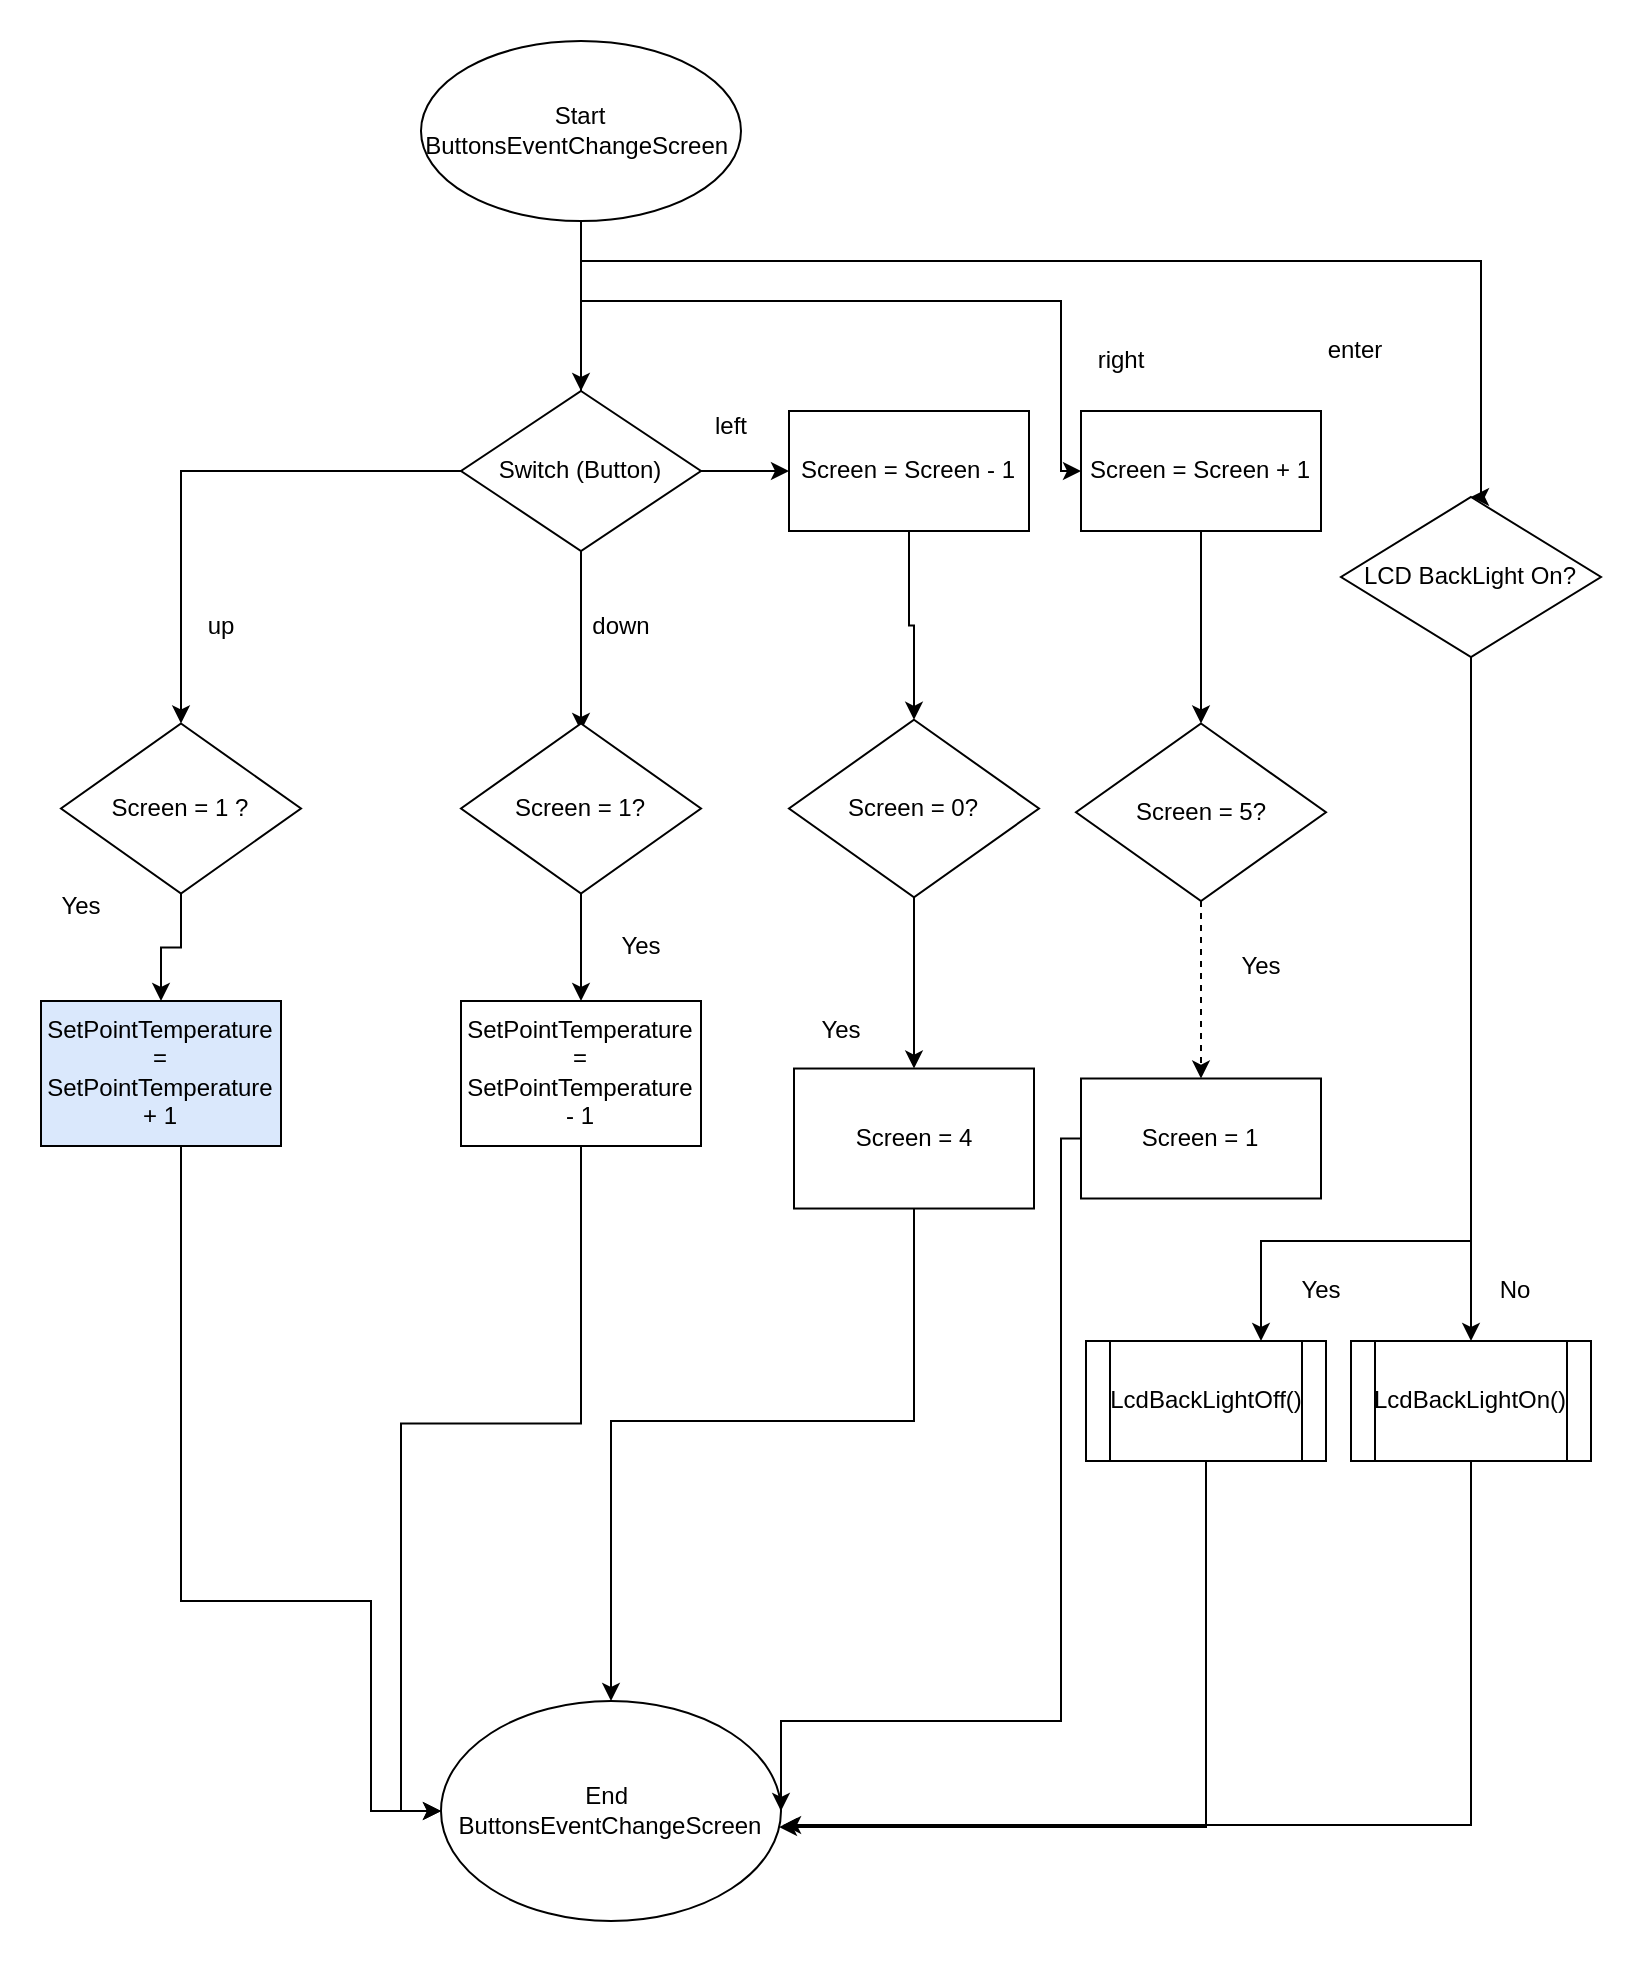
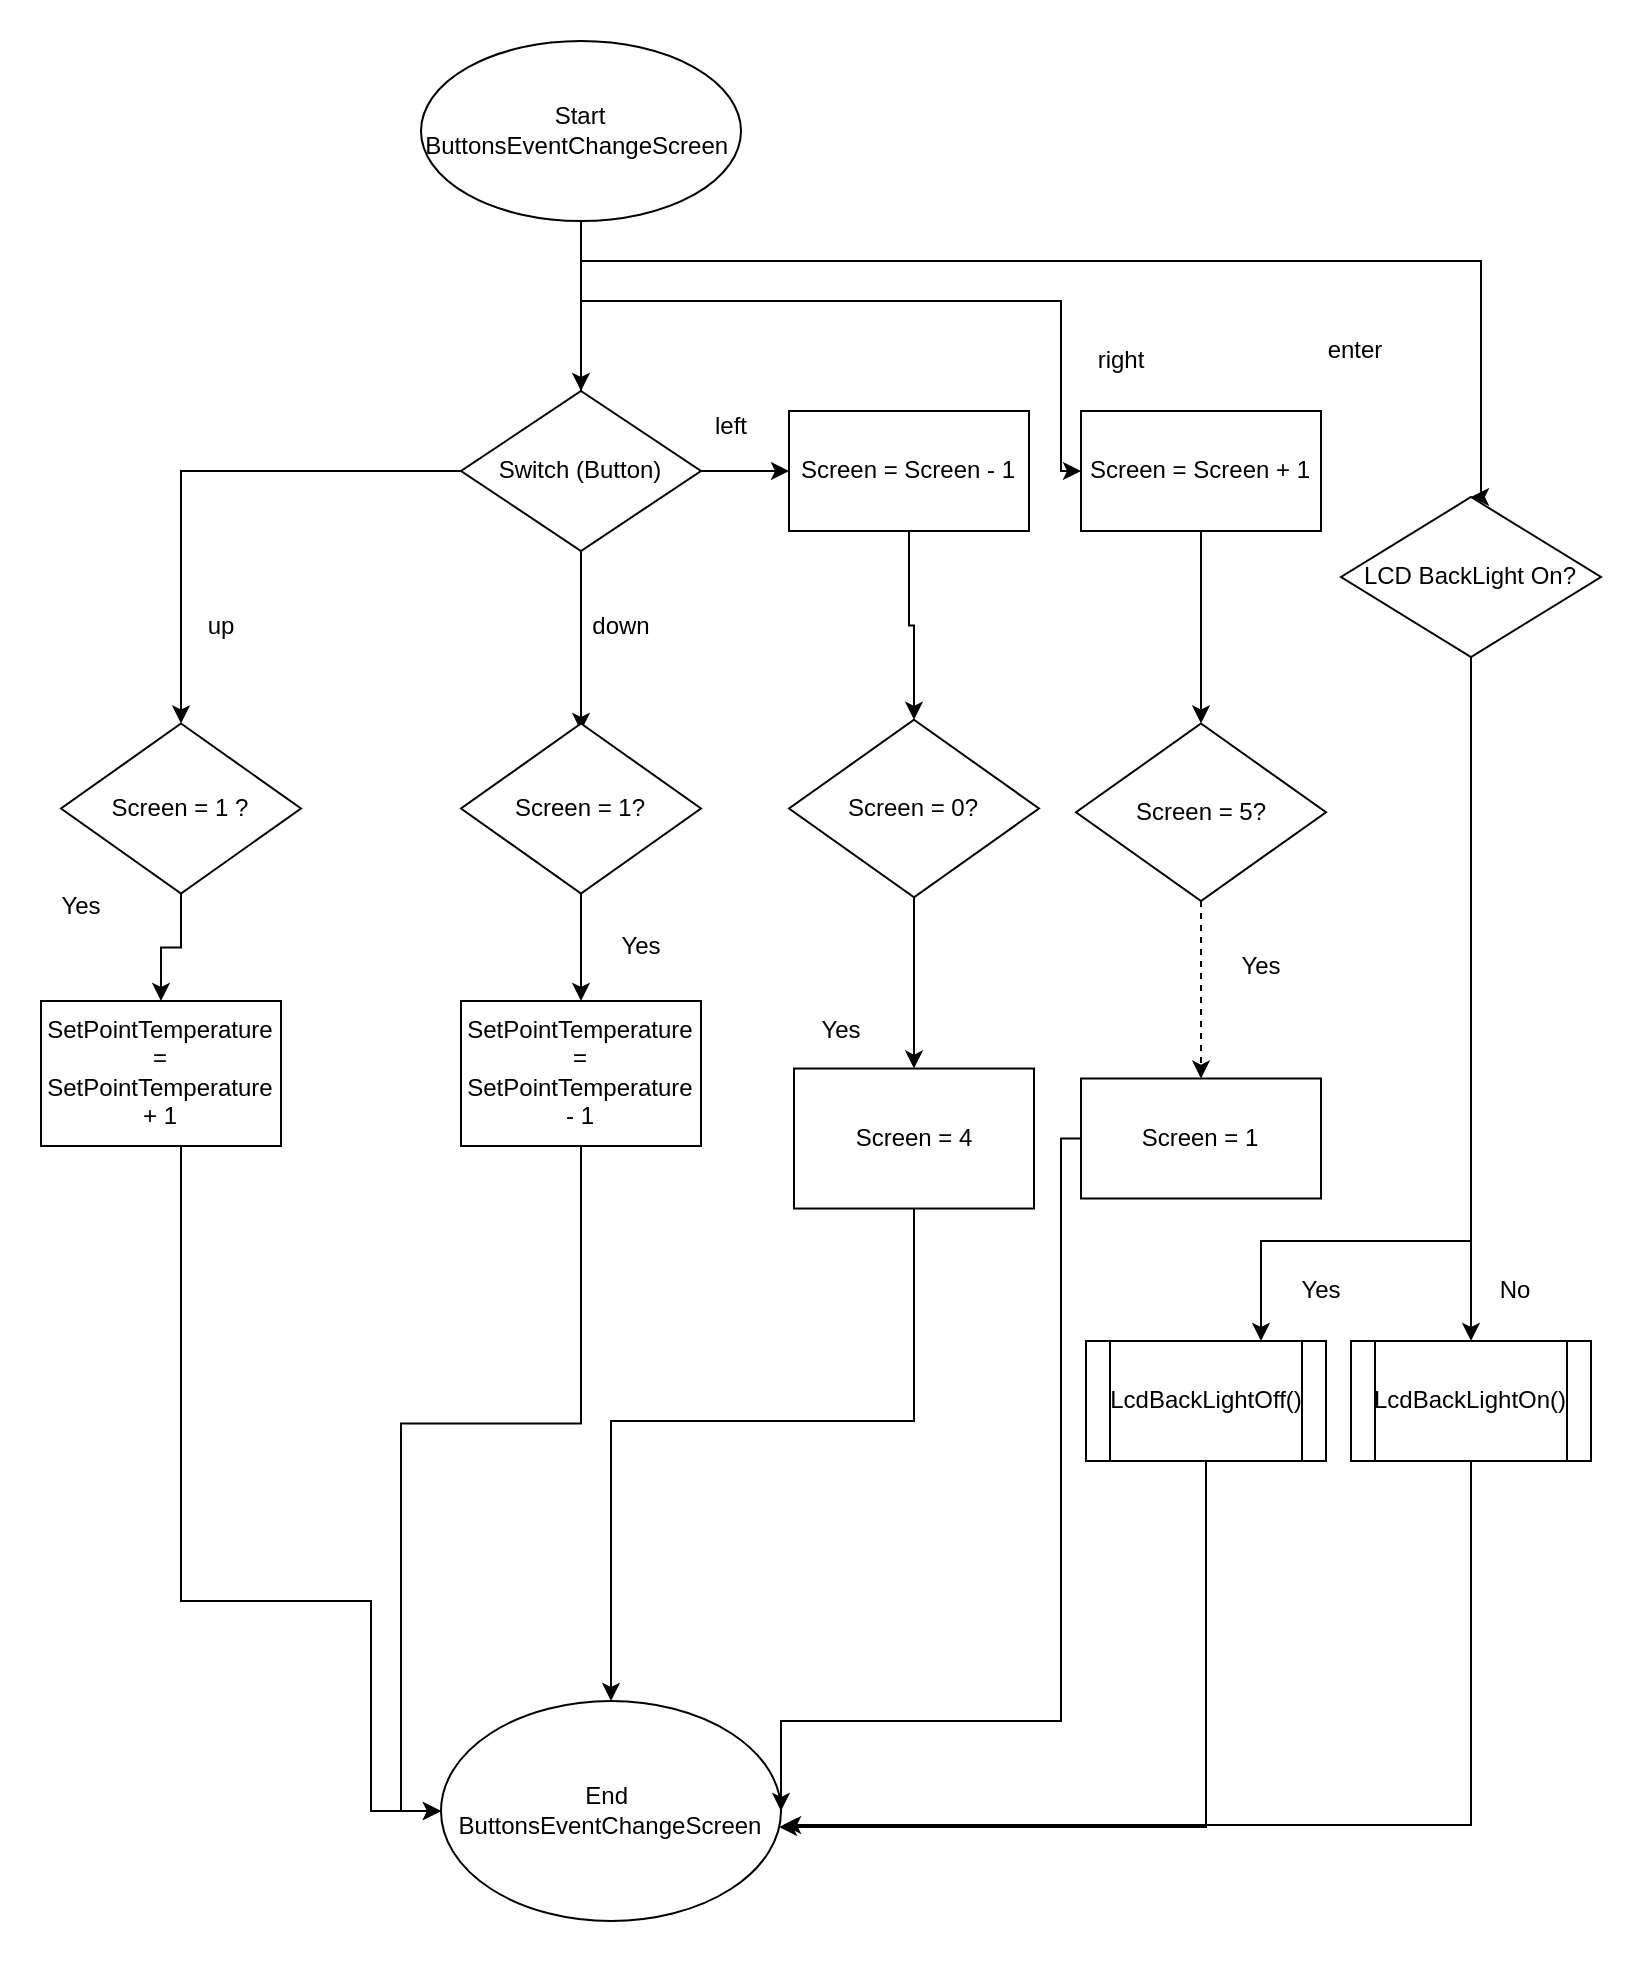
- <mxCell id="20" value="SetPointTemperature = SetPointTemperature + 1" style="whiteSpace=wrap;html=1;fillColor=#dae8fc;" vertex="1" parent="1"><mxGeometry x="20" y="500" width="120" height="72.5" as="geometry" /></mxCell>
+ <mxCell id="20" value="SetPointTemperature = SetPointTemperature + 1" style="whiteSpace=wrap;html=1;" vertex="1" parent="1"><mxGeometry x="20" y="500" width="120" height="72.5" as="geometry" /></mxCell>
